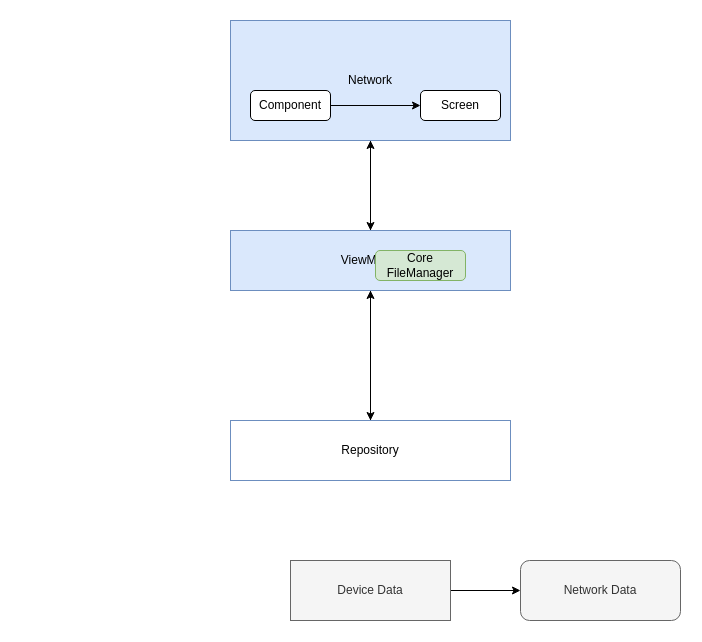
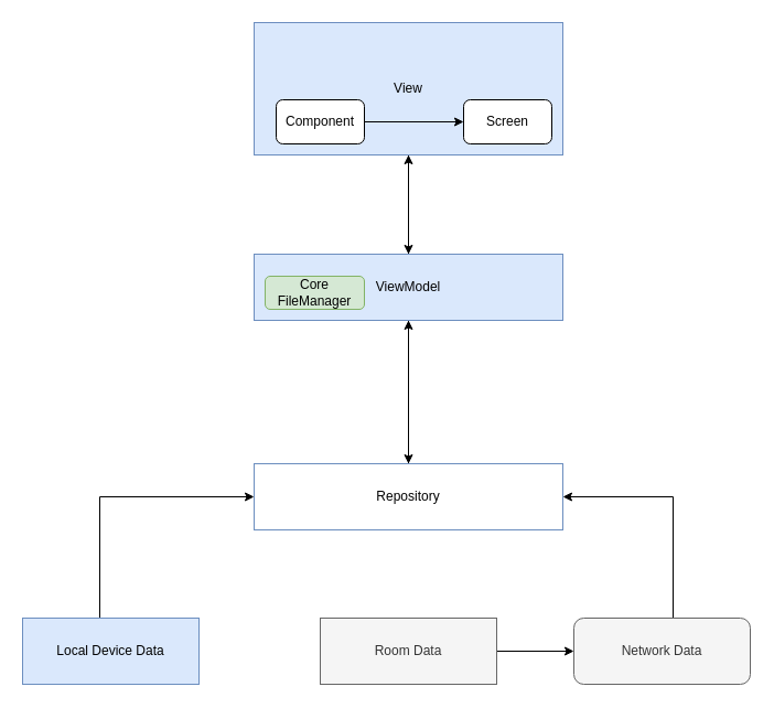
- <mxCell id="3" value="Network" style="rounded=0;whiteSpace=wrap;html=1;fillColor=#dae8fc;strokeColor=#6c8ebf;" parent="1" vertex="1"><mxGeometry x="230" y="20" width="280" height="120" as="geometry" /></mxCell>
+ <mxCell id="3" value="View" style="rounded=0;whiteSpace=wrap;html=1;fillColor=#dae8fc;strokeColor=#6c8ebf;" parent="1" vertex="1"><mxGeometry x="230" y="20" width="280" height="120" as="geometry" /></mxCell>
- <mxCell id="10" value="Component" style="rounded=1;whiteSpace=wrap;html=1;" parent="1" vertex="1"><mxGeometry x="250" y="90" width="80" height="30" as="geometry" /></mxCell>
+ <mxCell id="10" value="Component" style="rounded=1;whiteSpace=wrap;html=1;" parent="1" vertex="1"><mxGeometry x="250" y="90" width="80" height="40" as="geometry" /></mxCell>
- <mxCell id="11" value="Screen" style="rounded=1;whiteSpace=wrap;html=1;" parent="1" vertex="1"><mxGeometry x="420" y="90" width="80" height="30" as="geometry" /></mxCell>
+ <mxCell id="11" value="Screen" style="rounded=1;whiteSpace=wrap;html=1;" parent="1" vertex="1"><mxGeometry x="420" y="90" width="80" height="40" as="geometry" /></mxCell>
- <mxCell id="18" value="Core&lt;br&gt;FileManager" style="rounded=1;whiteSpace=wrap;html=1;fillColor=#d5e8d4;strokeColor=#82b366;" vertex="1" parent="1"><mxGeometry x="375" y="250" width="90" height="30" as="geometry" /></mxCell>
+ <mxCell id="18" value="Core&lt;br&gt;FileManager" style="rounded=1;whiteSpace=wrap;html=1;fillColor=#d5e8d4;strokeColor=#82b366;" vertex="1" parent="1"><mxGeometry x="240" y="250" width="90" height="30" as="geometry" /></mxCell>
+ <mxCell id="12" style="edgeStyle=orthogonalEdgeStyle;rounded=0;orthogonalLoop=1;jettySize=auto;html=1;" parent="1" source="13" target="8" edge="1"><mxGeometry relative="1" as="geometry"><Array as="points"><mxPoint x="90" y="450" /></Array></mxGeometry></mxCell>
+ <mxCell id="16" style="edgeStyle=orthogonalEdgeStyle;rounded=0;orthogonalLoop=1;jettySize=auto;html=1;entryX=1;entryY=0.5;entryDx=0;entryDy=0;" parent="1" source="17" target="8" edge="1"><mxGeometry relative="1" as="geometry"><Array as="points"><mxPoint x="610" y="450" /></Array></mxGeometry></mxCell>
+ <mxCell id="13" value="Local Device Data" style="rounded=0;whiteSpace=wrap;html=1;fillColor=#dae8fc;strokeColor=#6c8ebf;" parent="1" vertex="1"><mxGeometry x="20" y="560" width="160" height="60" as="geometry" /></mxCell>
- <mxCell id="15" value="Device Data" style="rounded=0;whiteSpace=wrap;html=1;fillColor=#f5f5f5;fontColor=#333333;strokeColor=#666666;" parent="1" vertex="1"><mxGeometry x="290" y="560" width="160" height="60" as="geometry" /></mxCell>
+ <mxCell id="15" value="Room Data" style="rounded=0;whiteSpace=wrap;html=1;fillColor=#f5f5f5;fontColor=#333333;strokeColor=#666666;" parent="1" vertex="1"><mxGeometry x="290" y="560" width="160" height="60" as="geometry" /></mxCell>
